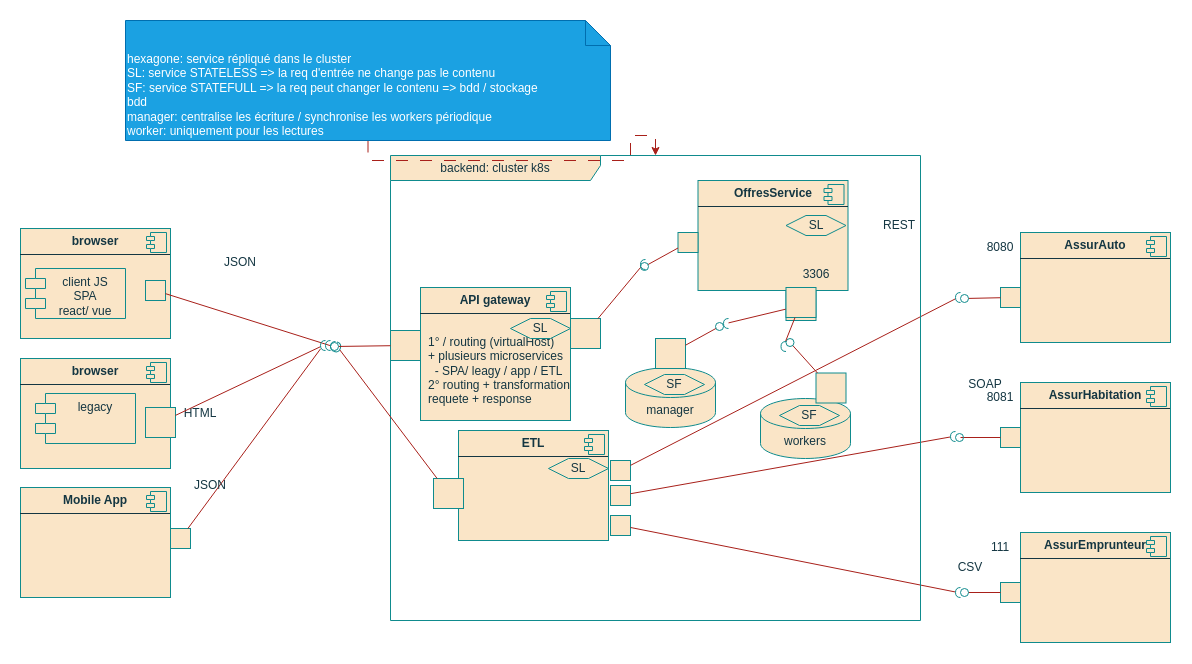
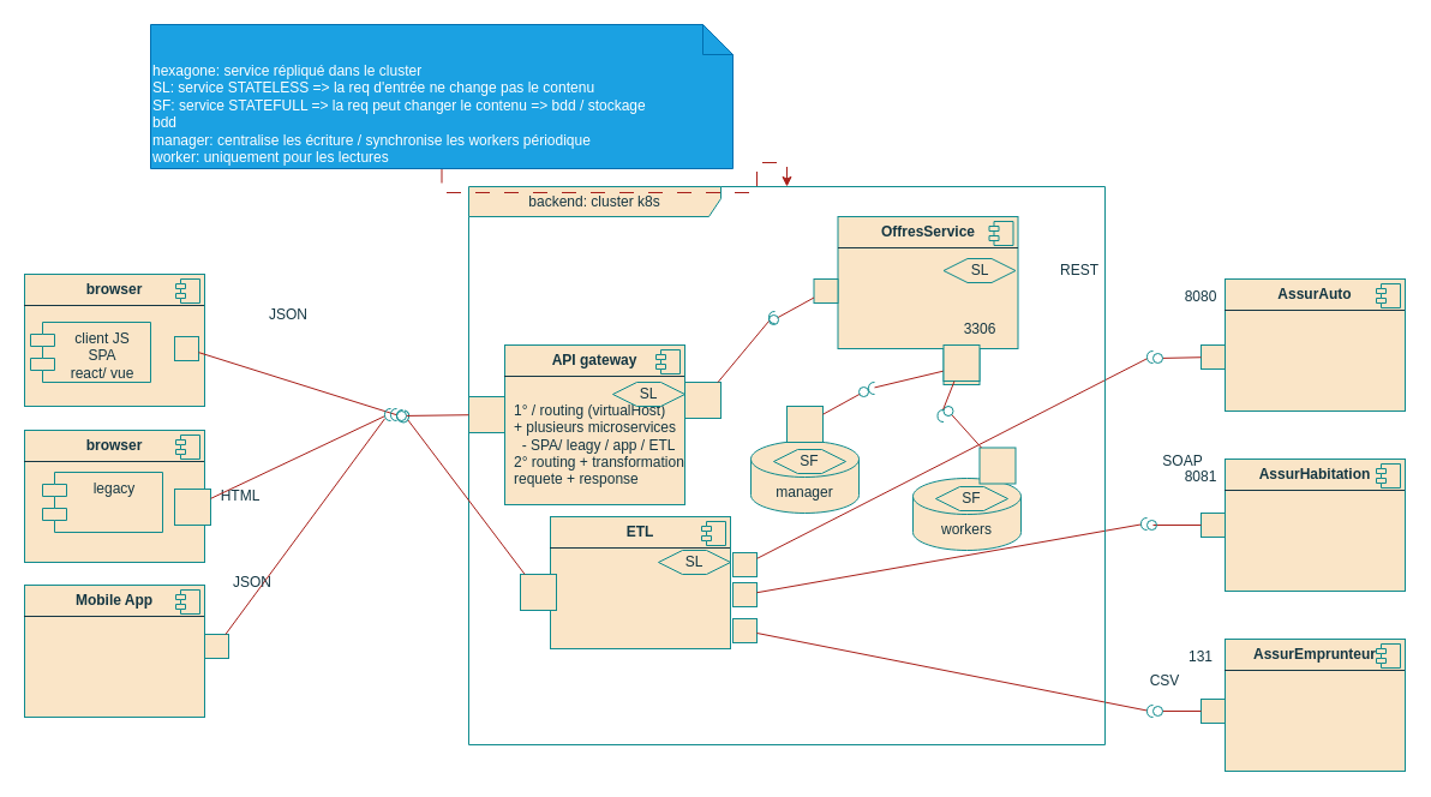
- <mxCell id="47" value="111" style="text;html=1;whiteSpace=wrap;strokeColor=none;fillColor=none;align=center;verticalAlign=middle;rounded=0;fontColor=#143642;labelBackgroundColor=none;" parent="1" vertex="1"><mxGeometry x="970" y="532" width="60" height="30" as="geometry" /></mxCell>
+ <mxCell id="47" value="131" style="text;html=1;whiteSpace=wrap;strokeColor=none;fillColor=none;align=center;verticalAlign=middle;rounded=0;fontColor=#143642;labelBackgroundColor=none;" parent="1" vertex="1"><mxGeometry x="970" y="532" width="60" height="30" as="geometry" /></mxCell>
